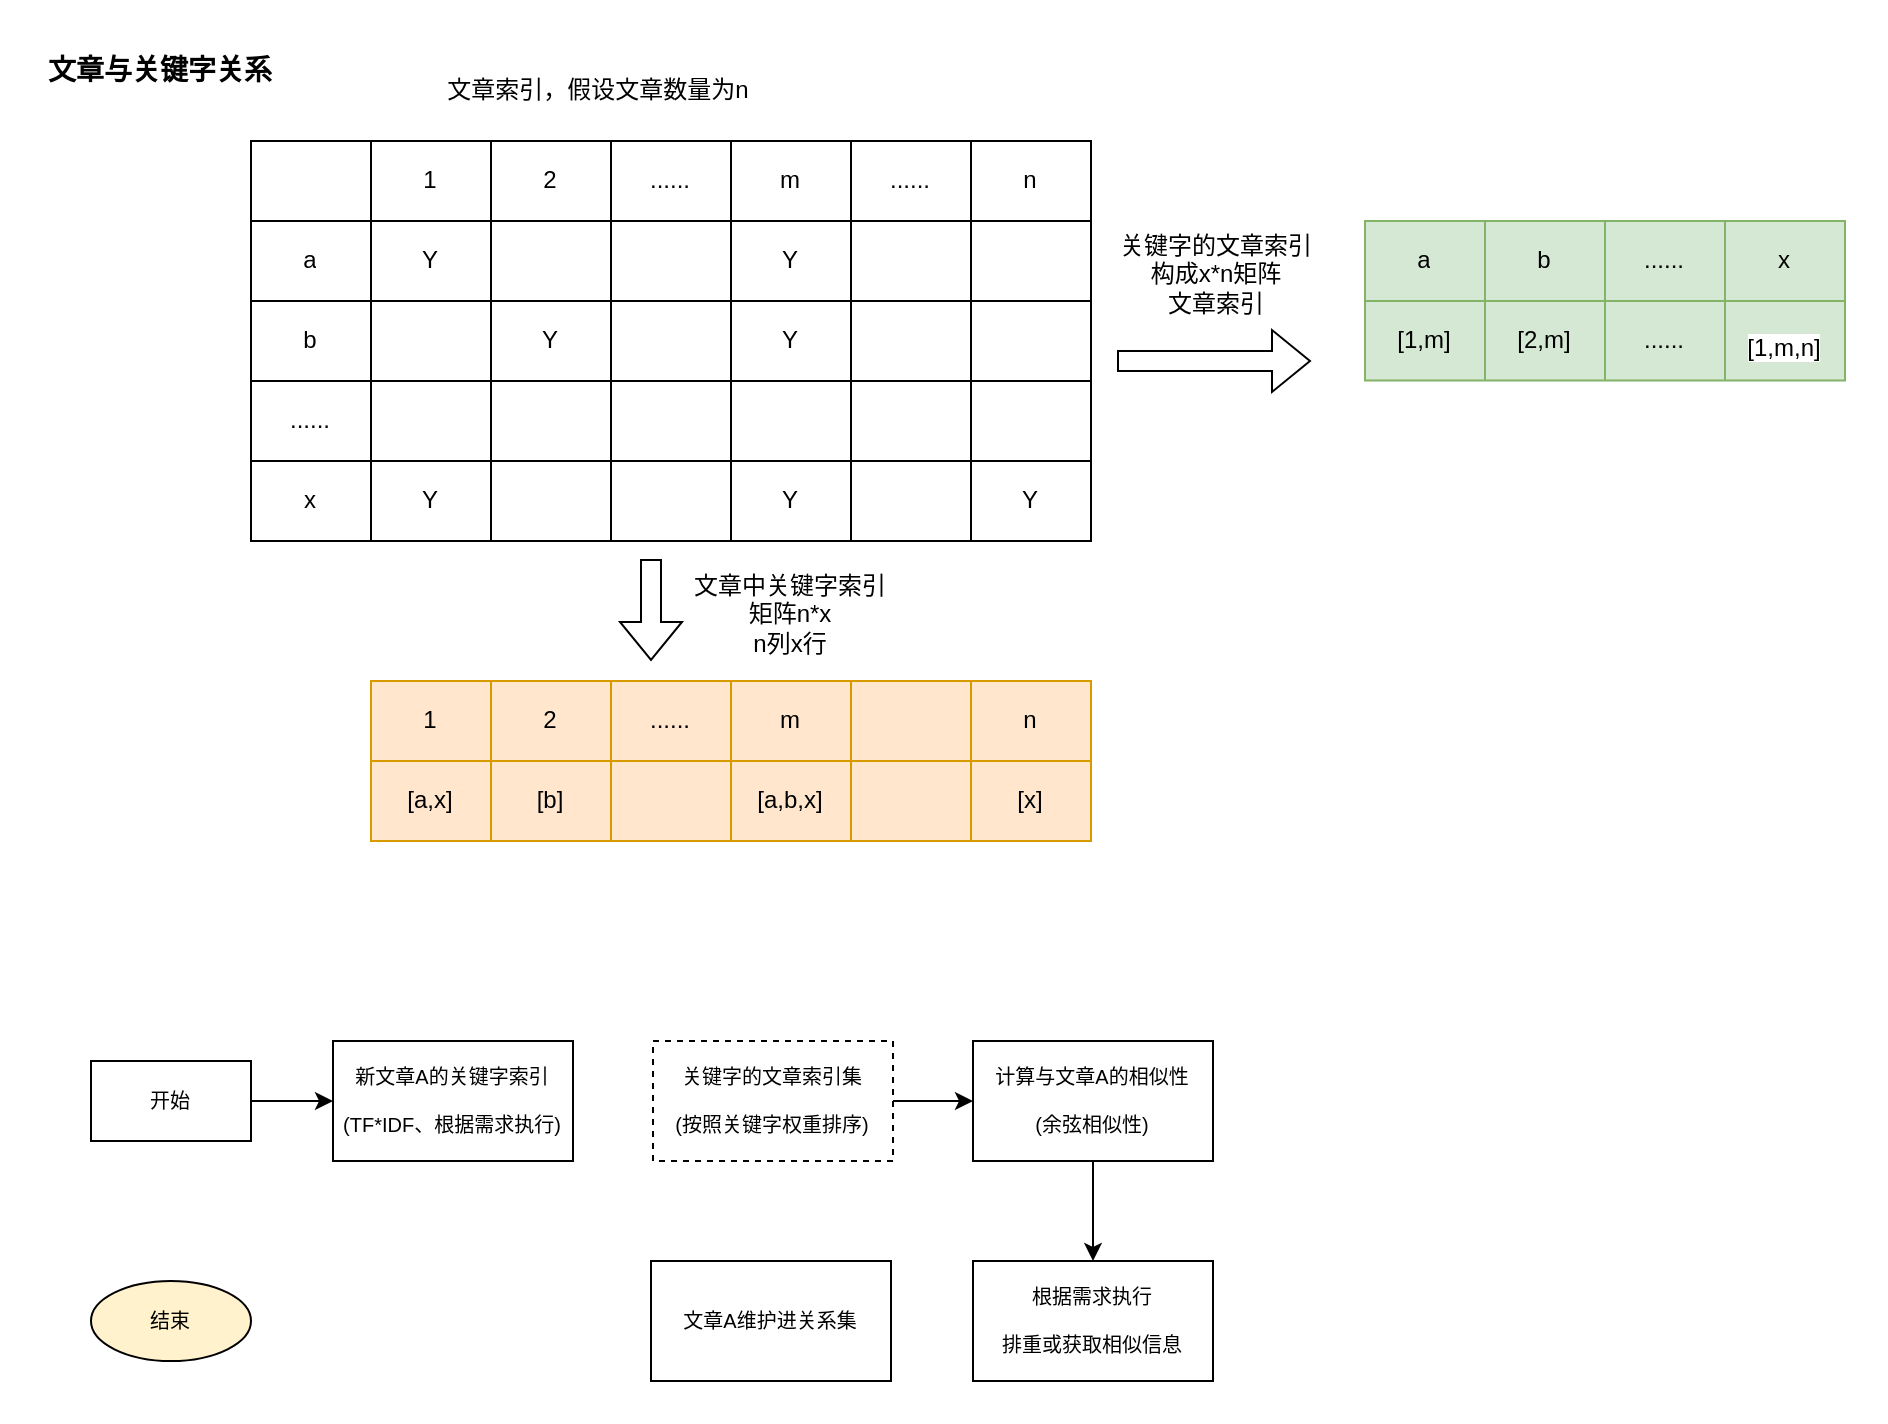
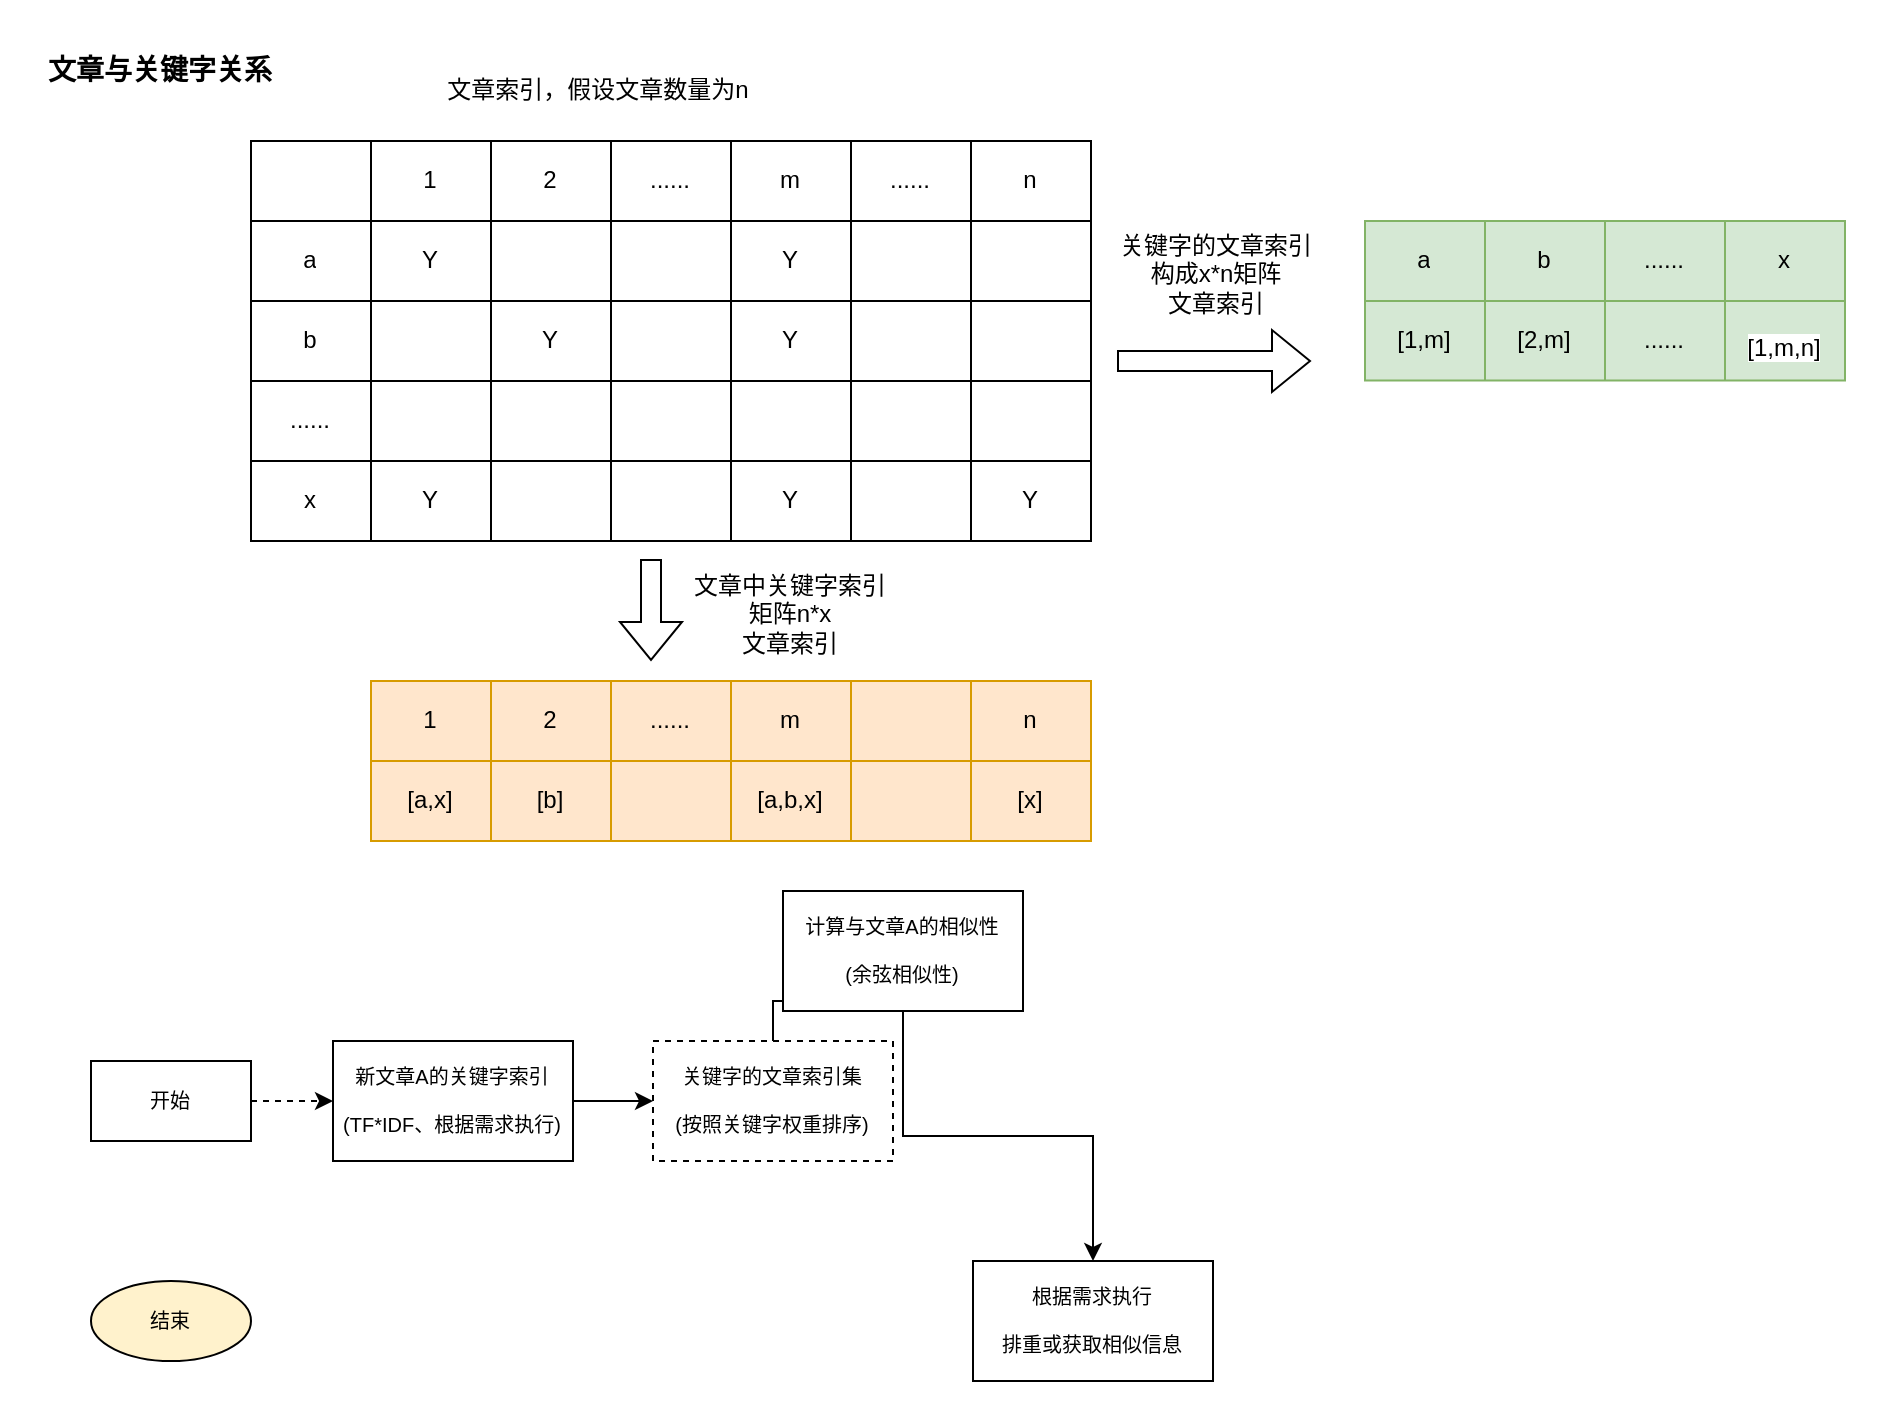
- <mxCell id="73" value="文章中关键字索引&lt;br&gt;矩阵n*x&lt;br&gt;n列x行" style="text;html=1;strokeColor=none;fillColor=none;align=center;verticalAlign=middle;whiteSpace=wrap;rounded=0;" parent="1" vertex="1"><mxGeometry x="345" y="284" width="100" height="46" as="geometry" /></mxCell>
+ <mxCell id="73" value="文章中关键字索引&lt;br&gt;矩阵n*x&lt;br&gt;文章索引" style="text;html=1;strokeColor=none;fillColor=none;align=center;verticalAlign=middle;whiteSpace=wrap;rounded=0;" parent="1" vertex="1"><mxGeometry x="345" y="284" width="100" height="46" as="geometry" /></mxCell>
- <mxCell id="75" value="" style="edgeStyle=orthogonalEdgeStyle;rounded=0;orthogonalLoop=1;jettySize=auto;html=1;fontSize=10;" parent="1" source="76" target="78" edge="1"><mxGeometry relative="1" as="geometry" /></mxCell>
+ <mxCell id="75" value="" style="edgeStyle=orthogonalEdgeStyle;rounded=0;orthogonalLoop=1;jettySize=auto;html=1;fontSize=10;dashed=1;" parent="1" source="76" target="78" edge="1"><mxGeometry relative="1" as="geometry" /></mxCell>
+ <mxCell id="77" value="" style="edgeStyle=orthogonalEdgeStyle;rounded=0;orthogonalLoop=1;jettySize=auto;html=1;fontSize=10;" parent="1" source="78" target="80" edge="1"><mxGeometry relative="1" as="geometry" /></mxCell>
- <mxCell id="82" value="计算与文章A的相似性&lt;br&gt;&lt;br&gt;(余弦相似性)" style="rounded=0;whiteSpace=wrap;html=1;fontSize=10;" parent="1" vertex="1"><mxGeometry x="486" y="520" width="120" height="60" as="geometry" /></mxCell>
+ <mxCell id="82" value="计算与文章A的相似性&lt;br&gt;&lt;br&gt;(余弦相似性)" style="rounded=0;whiteSpace=wrap;html=1;fontSize=10;" parent="1" vertex="1"><mxGeometry x="391" y="445" width="120" height="60" as="geometry" /></mxCell>
- <mxCell id="85" value="文章A维护进关系集" style="whiteSpace=wrap;html=1;fontSize=10;rounded=0;" parent="1" vertex="1"><mxGeometry x="325" y="630" width="120" height="60" as="geometry" /></mxCell>
